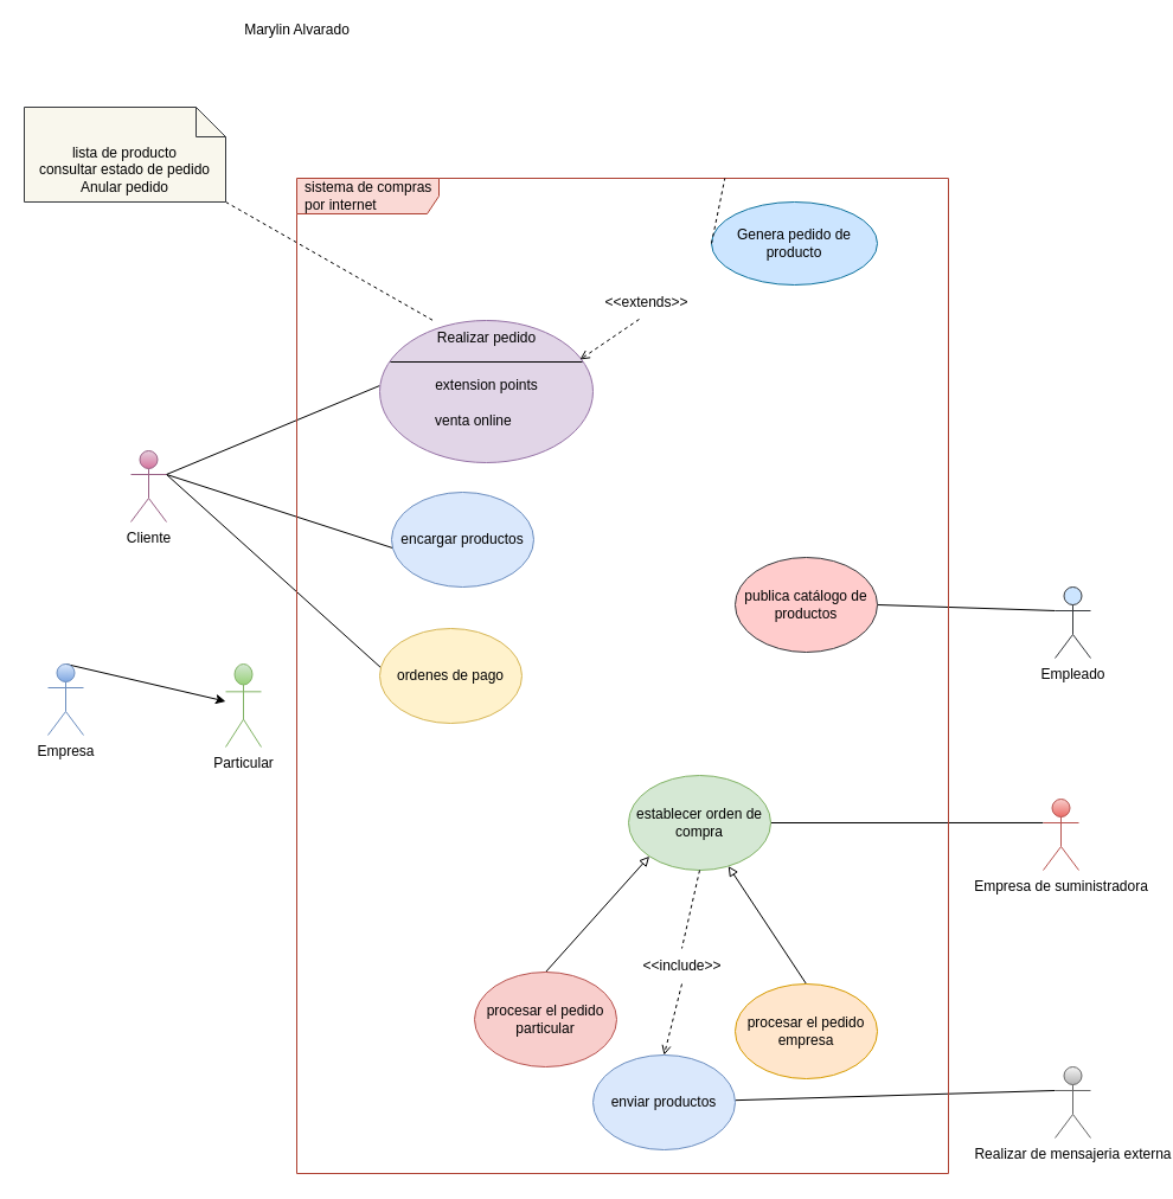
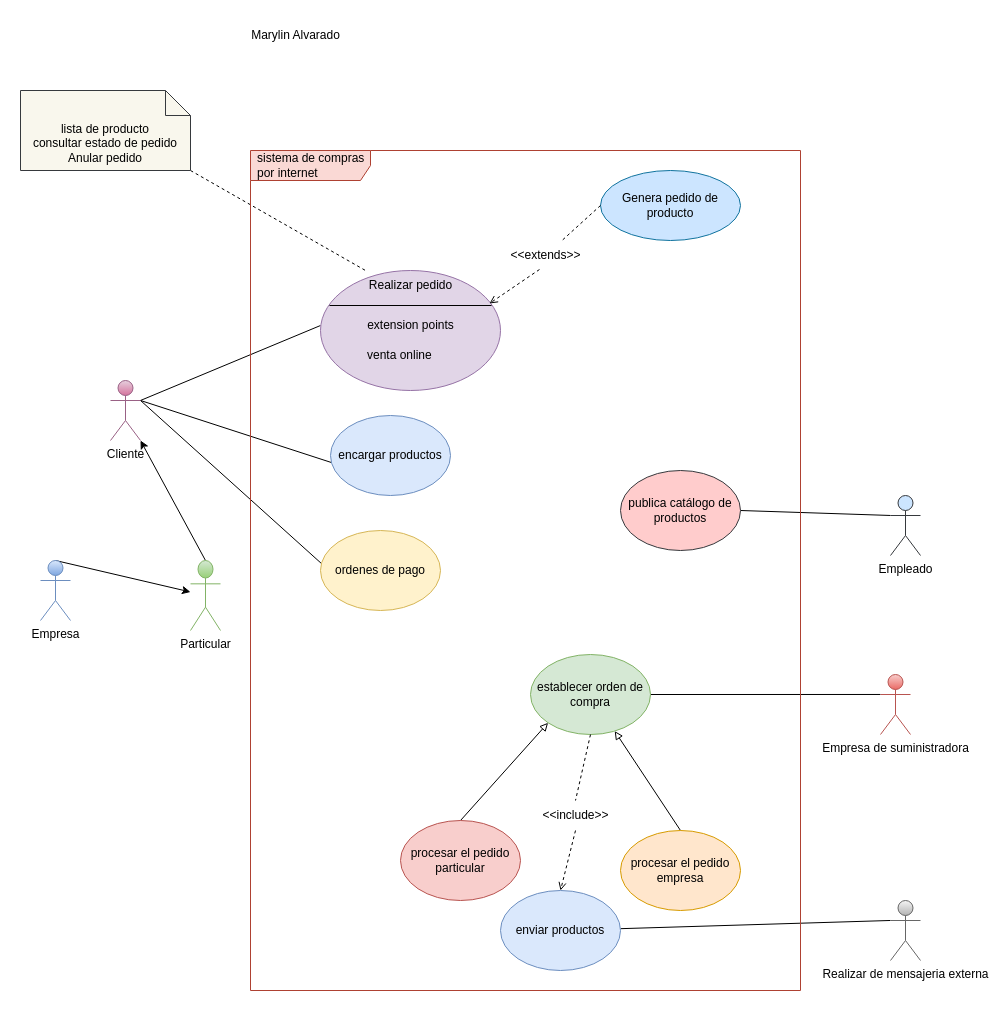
- <mxCell id="40" value="Marylin Alvarado" style="text;html=1;align=center;verticalAlign=middle;resizable=0;points=[];autosize=1;strokeColor=none;fillColor=none;" vertex="1" parent="1"><mxGeometry x="195" y="10" width="110" height="30" as="geometry" /></mxCell>
+ <mxCell id="40" value="Marylin Alvarado" style="text;html=1;align=center;verticalAlign=middle;resizable=0;points=[];autosize=1;strokeColor=none;fillColor=none;" vertex="1" parent="1"><mxGeometry x="240" y="20" width="110" height="30" as="geometry" /></mxCell>
- <mxCell id="39" value="" style="edgeStyle=none;rounded=0;orthogonalLoop=1;jettySize=auto;html=1;exitX=0;exitY=0.5;exitDx=0;exitDy=0;endArrow=none;endFill=0;dashed=1;startArrow=none;startFill=0;" edge="1" parent="1" source="37" target="35"><mxGeometry relative="1" as="geometry"><mxPoint x="570" y="225" as="sourcePoint" /><mxPoint x="489.02" y="303" as="targetPoint" /></mxGeometry></mxCell>
+ <mxCell id="39" value="" style="edgeStyle=none;rounded=0;orthogonalLoop=1;jettySize=auto;html=1;exitX=0;exitY=0.5;exitDx=0;exitDy=0;endArrow=none;endFill=0;dashed=1;startArrow=none;startFill=0;" edge="1" parent="1" source="37" target="38"><mxGeometry relative="1" as="geometry"><mxPoint x="570" y="225" as="sourcePoint" /><mxPoint x="489.02" y="303" as="targetPoint" /></mxGeometry></mxCell>
+ <mxCell id="6" style="edgeStyle=none;rounded=0;orthogonalLoop=1;jettySize=auto;html=1;exitX=0.5;exitY=0;exitDx=0;exitDy=0;exitPerimeter=0;entryX=1;entryY=1;entryDx=0;entryDy=0;entryPerimeter=0;" edge="1" parent="1" source="7" target="5"><mxGeometry relative="1" as="geometry" /></mxCell>
